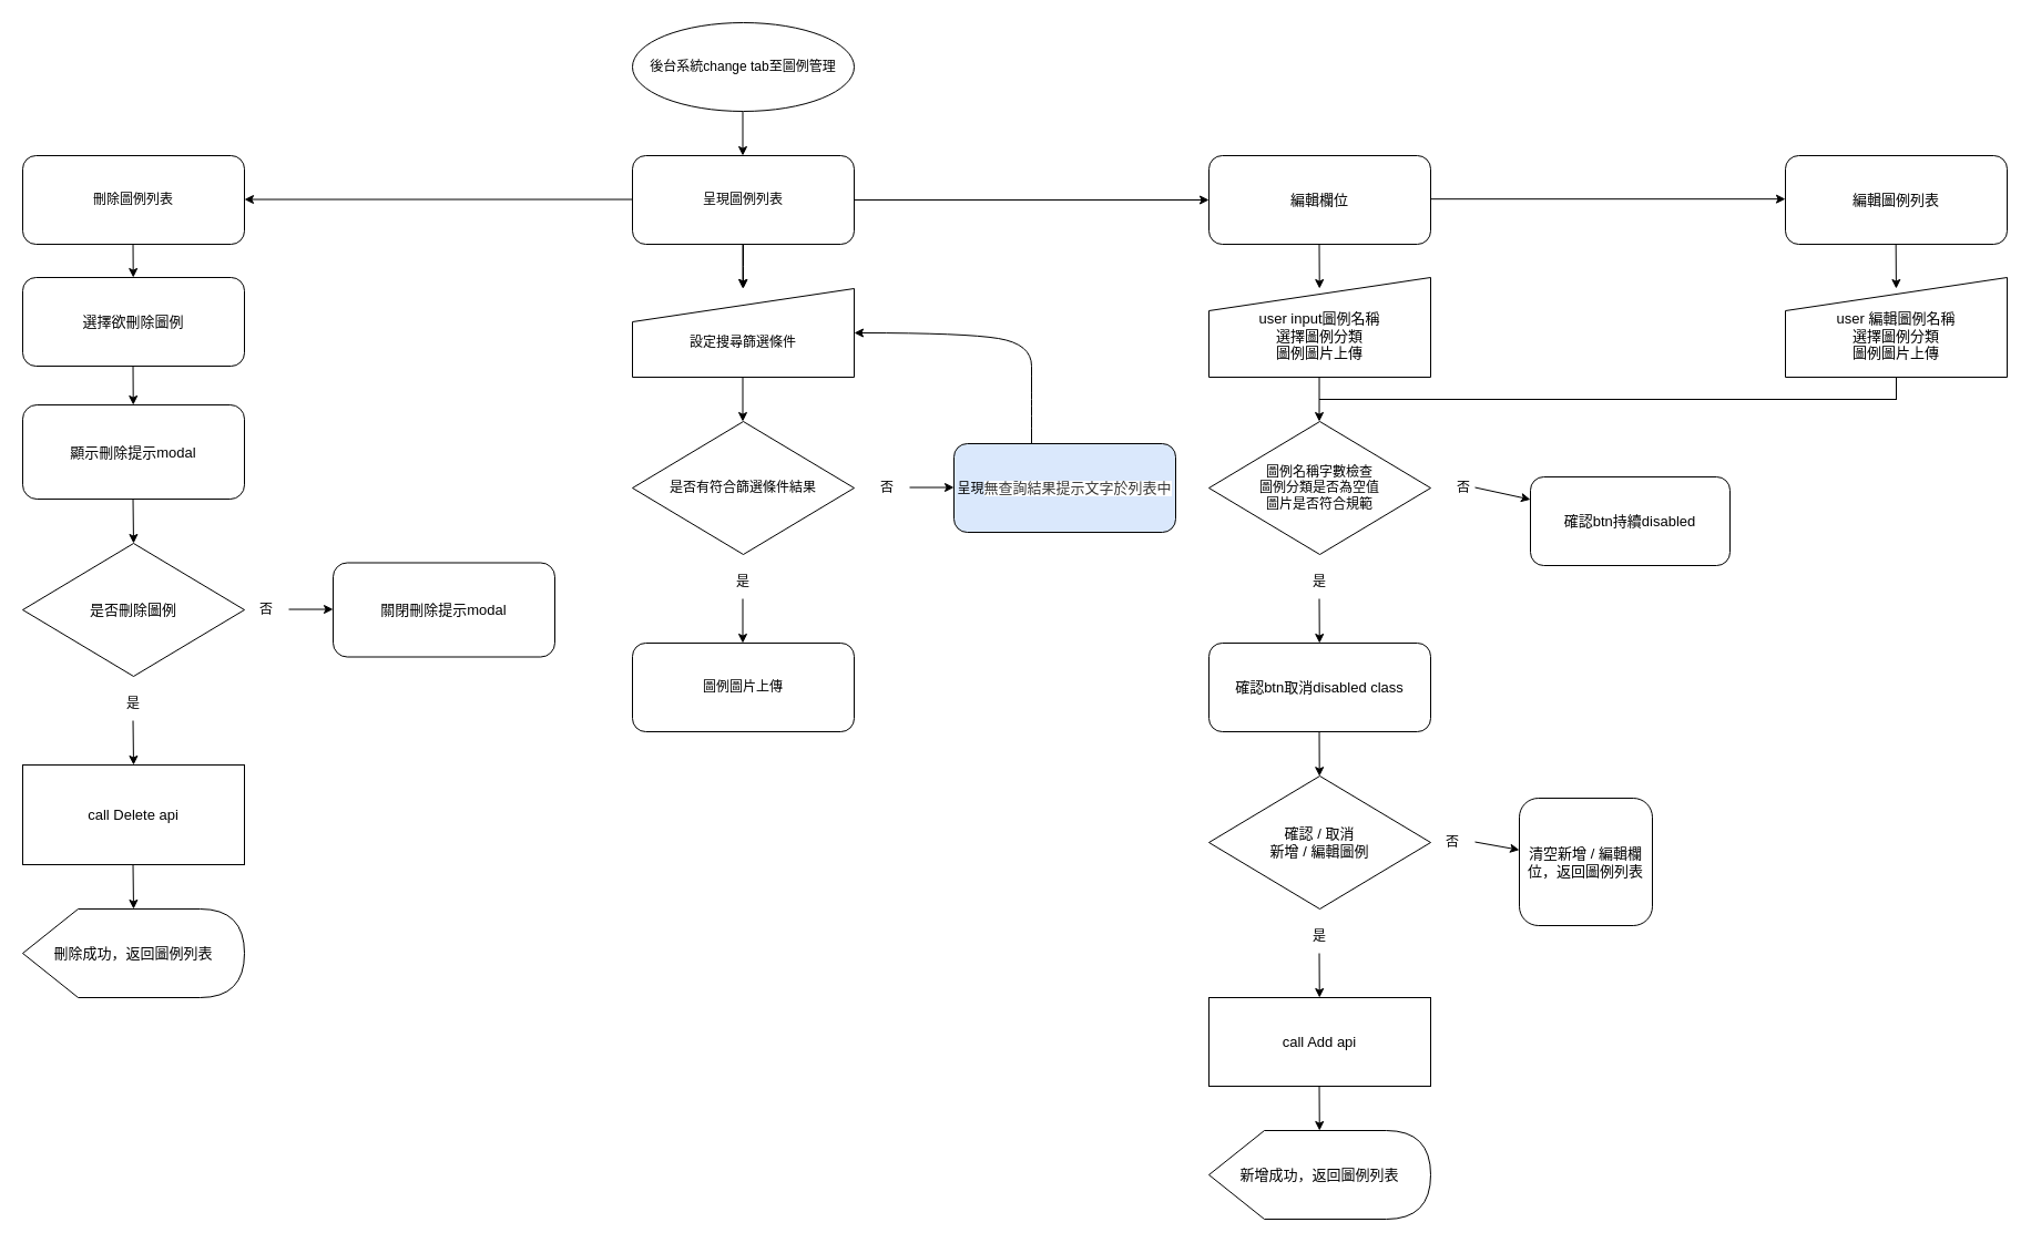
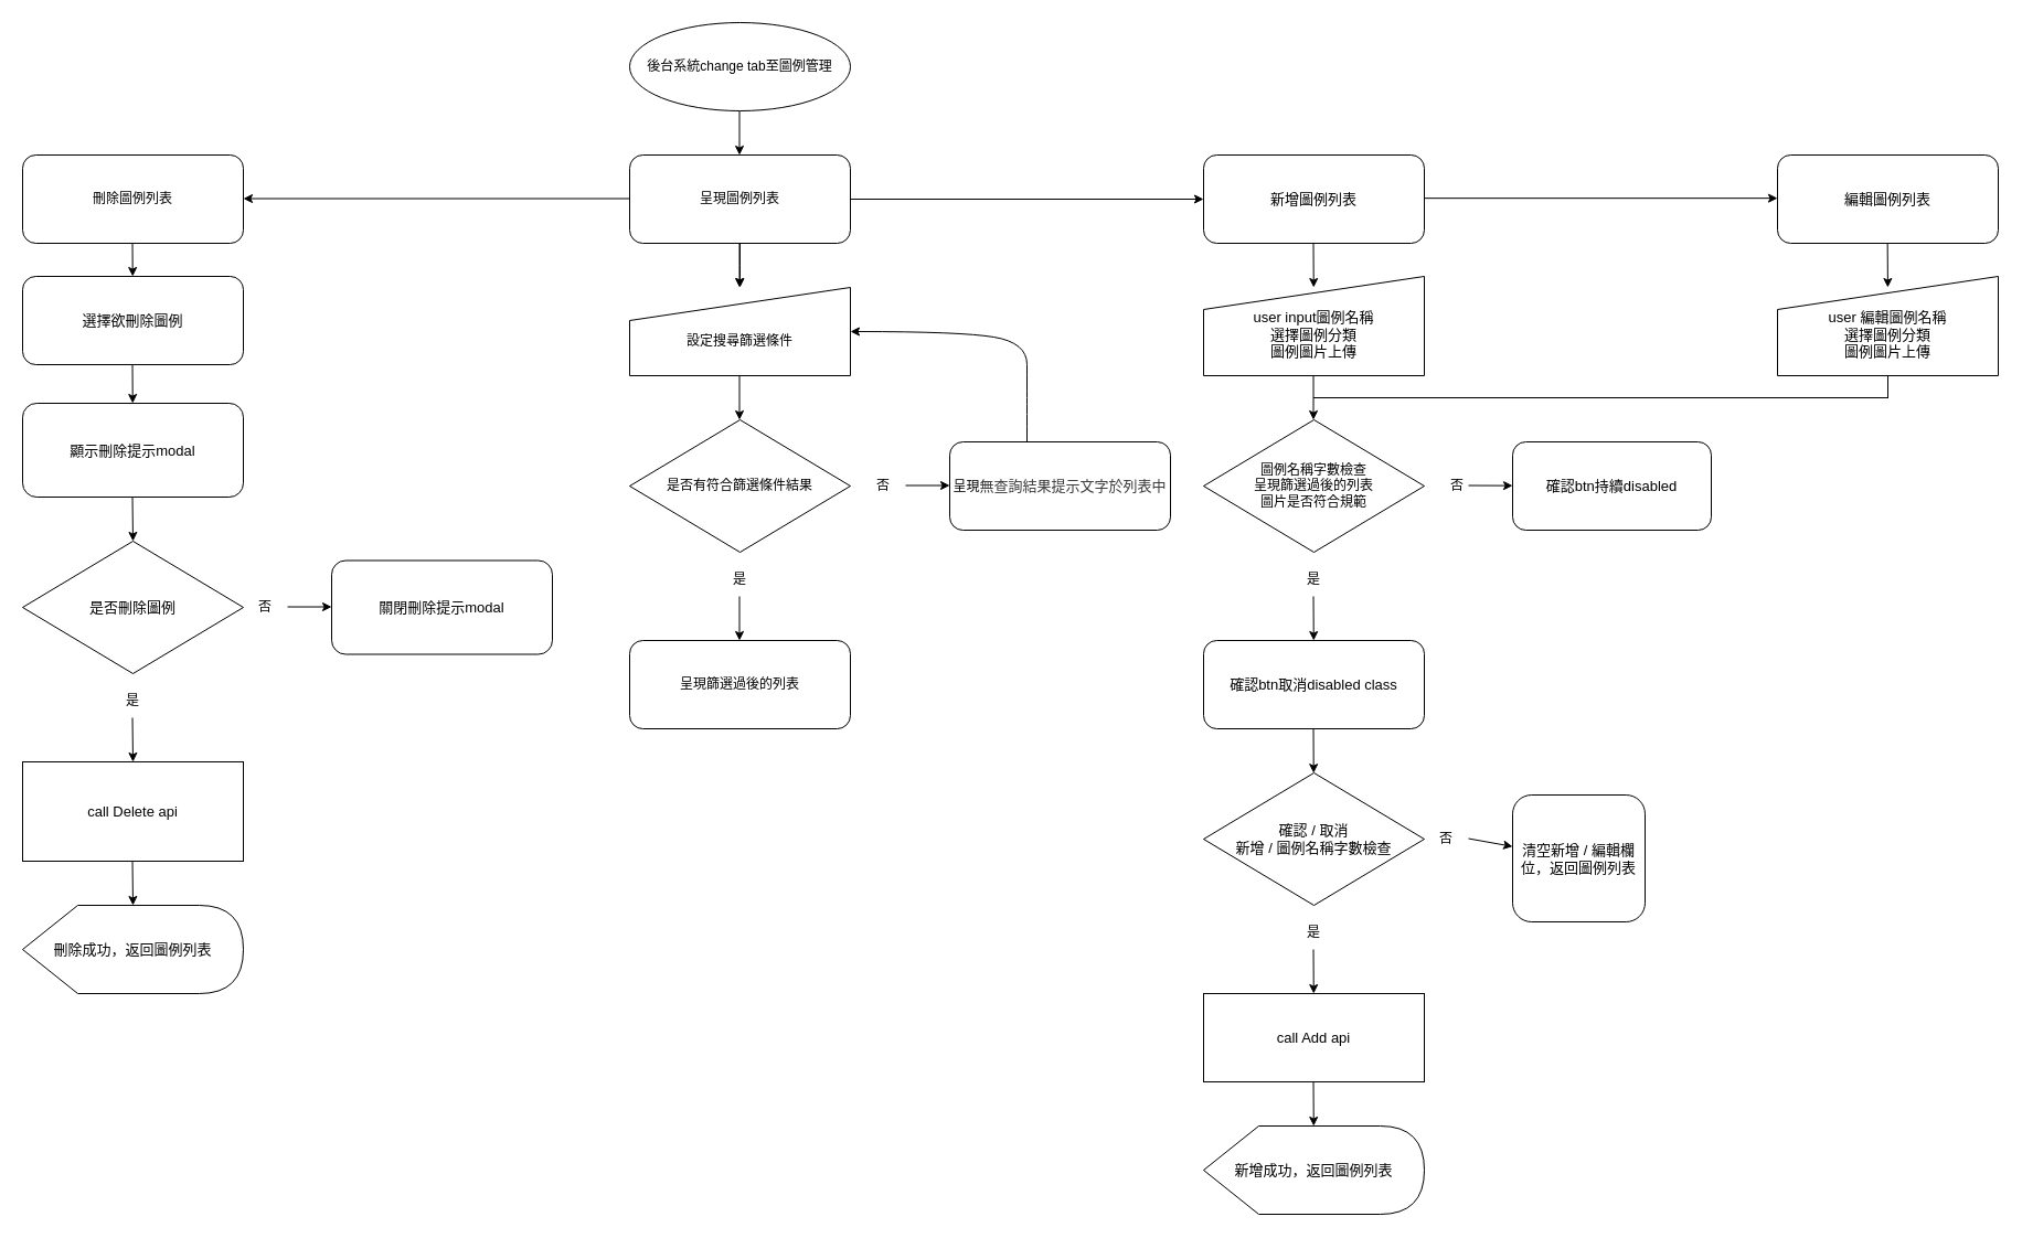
- <mxCell id="17" value="編輯欄位" style="rounded=1;whiteSpace=wrap;html=1;fontSize=13;" vertex="1" parent="1"><mxGeometry x="1090" y="140" width="200" height="80" as="geometry" /></mxCell>
+ <mxCell id="17" value="新增圖例列表" style="rounded=1;whiteSpace=wrap;html=1;fontSize=13;" vertex="1" parent="1"><mxGeometry x="1090" y="140" width="200" height="80" as="geometry" /></mxCell>
- <mxCell id="14" value="呈現&lt;span style=&quot;color: rgb(56, 56, 56); font-family: 特定字修正, 微軟正黑體, &amp;quot;Microsoft JhengHei&amp;quot;; background-color: rgb(255, 255, 255);&quot;&gt;&lt;font style=&quot;font-size: 13px;&quot;&gt;無查詢結果提示文字於列表中&lt;/font&gt;&lt;/span&gt;" style="rounded=1;whiteSpace=wrap;html=1;fillColor=#dae8fc;" vertex="1" parent="1"><mxGeometry x="860" y="400" width="200" height="80" as="geometry" /></mxCell>
+ <mxCell id="14" value="呈現&lt;span style=&quot;color: rgb(56, 56, 56); font-family: 特定字修正, 微軟正黑體, &amp;quot;Microsoft JhengHei&amp;quot;; background-color: rgb(255, 255, 255);&quot;&gt;&lt;font style=&quot;font-size: 13px;&quot;&gt;無查詢結果提示文字於列表中&lt;/font&gt;&lt;/span&gt;" style="rounded=1;whiteSpace=wrap;html=1;" vertex="1" parent="1"><mxGeometry x="860" y="400" width="200" height="80" as="geometry" /></mxCell>
- <mxCell id="20" value="圖例名稱字數檢查&lt;br&gt;圖例分類是否為空值&lt;br&gt;圖片是否符合規範" style="rhombus;whiteSpace=wrap;html=1;" vertex="1" parent="1"><mxGeometry x="1090" y="380" width="200" height="120" as="geometry" /></mxCell>
+ <mxCell id="20" value="圖例名稱字數檢查&lt;br&gt;呈現篩選過後的列表&lt;br&gt;圖片是否符合規範" style="rhombus;whiteSpace=wrap;html=1;" vertex="1" parent="1"><mxGeometry x="1090" y="380" width="200" height="120" as="geometry" /></mxCell>
- <mxCell id="26" value="確認btn持續disabled" style="rounded=1;whiteSpace=wrap;html=1;fontSize=13;" vertex="1" parent="1"><mxGeometry x="1380" y="430" width="180" height="80" as="geometry" /></mxCell>
+ <mxCell id="26" value="確認btn持續disabled" style="rounded=1;whiteSpace=wrap;html=1;fontSize=13;" vertex="1" parent="1"><mxGeometry x="1370" y="400" width="180" height="80" as="geometry" /></mxCell>
- <mxCell id="12" value="圖例圖片上傳" style="rounded=1;whiteSpace=wrap;html=1;" vertex="1" parent="1"><mxGeometry x="570" y="580" width="200" height="80" as="geometry" /></mxCell>
+ <mxCell id="12" value="呈現篩選過後的列表" style="rounded=1;whiteSpace=wrap;html=1;" vertex="1" parent="1"><mxGeometry x="570" y="580" width="200" height="80" as="geometry" /></mxCell>
- <mxCell id="28" value="確認 / 取消&lt;br&gt;新增 / 編輯圖例" style="rhombus;whiteSpace=wrap;html=1;fontSize=13;" vertex="1" parent="1"><mxGeometry x="1090" y="700" width="200" height="120" as="geometry" /></mxCell>
+ <mxCell id="28" value="確認 / 取消&lt;br&gt;新增 / 圖例名稱字數檢查" style="rhombus;whiteSpace=wrap;html=1;fontSize=13;" vertex="1" parent="1"><mxGeometry x="1090" y="700" width="200" height="120" as="geometry" /></mxCell>
